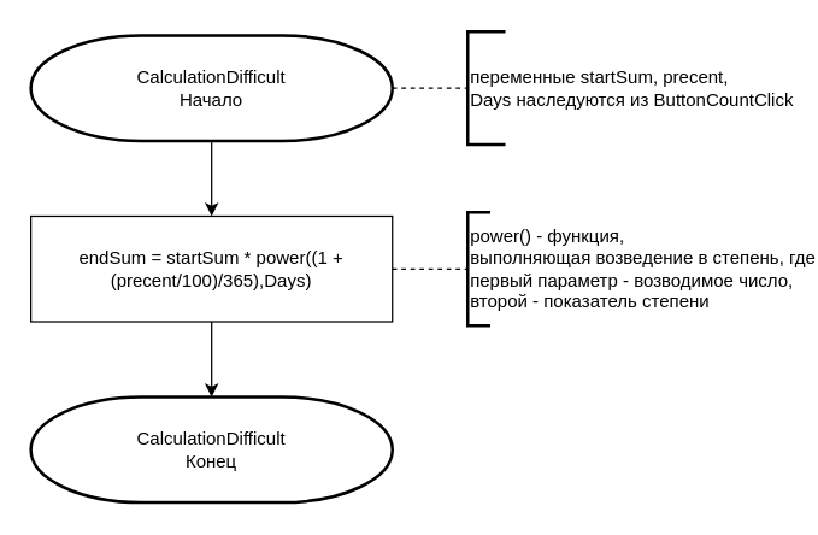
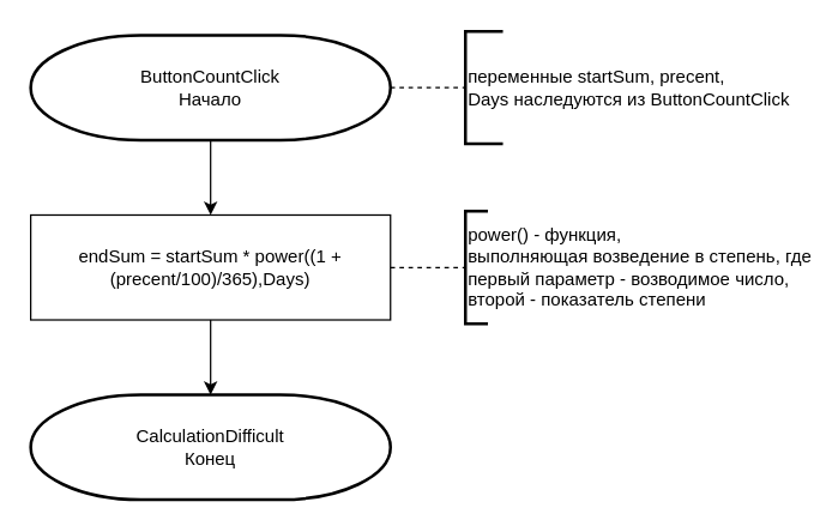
- <mxCell id="3" value="CalculationDifficult&lt;div&gt;Начало&lt;/div&gt;" style="strokeWidth=2;html=1;shape=mxgraph.flowchart.terminator;whiteSpace=wrap;" vertex="1" parent="1"><mxGeometry x="20" y="23" width="240" height="70" as="geometry" /></mxCell>
+ <mxCell id="3" value="ButtonCountClick&lt;div&gt;Начало&lt;/div&gt;" style="strokeWidth=2;html=1;shape=mxgraph.flowchart.terminator;whiteSpace=wrap;" vertex="1" parent="1"><mxGeometry x="20" y="23" width="240" height="70" as="geometry" /></mxCell>
